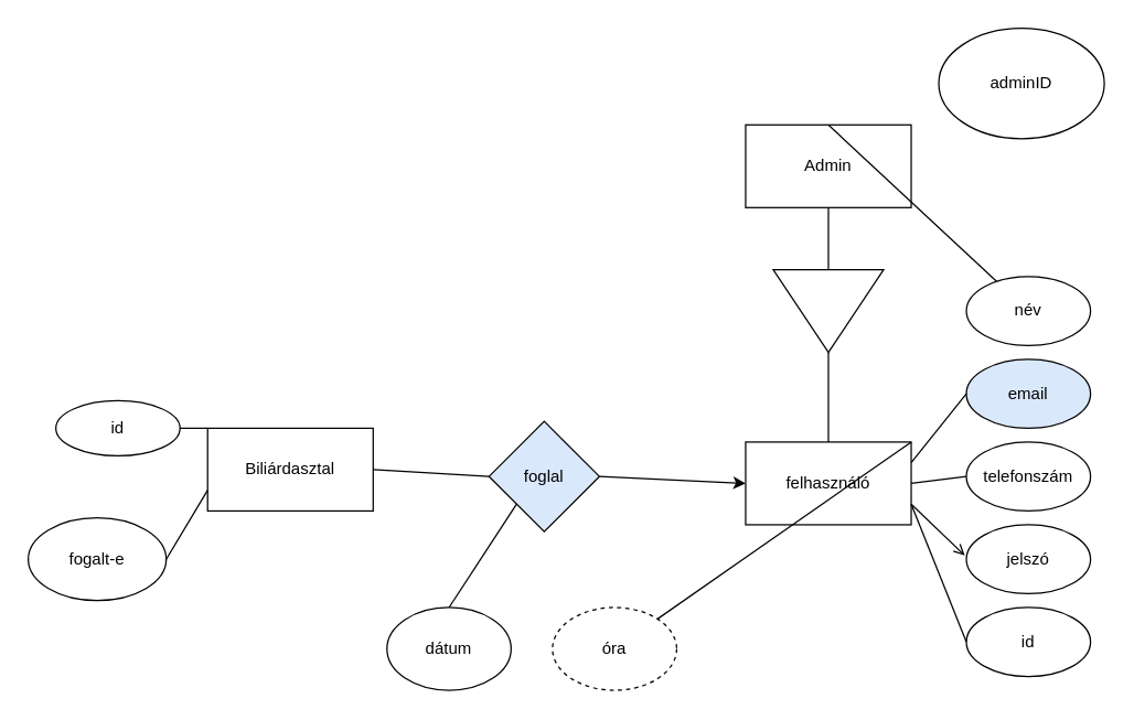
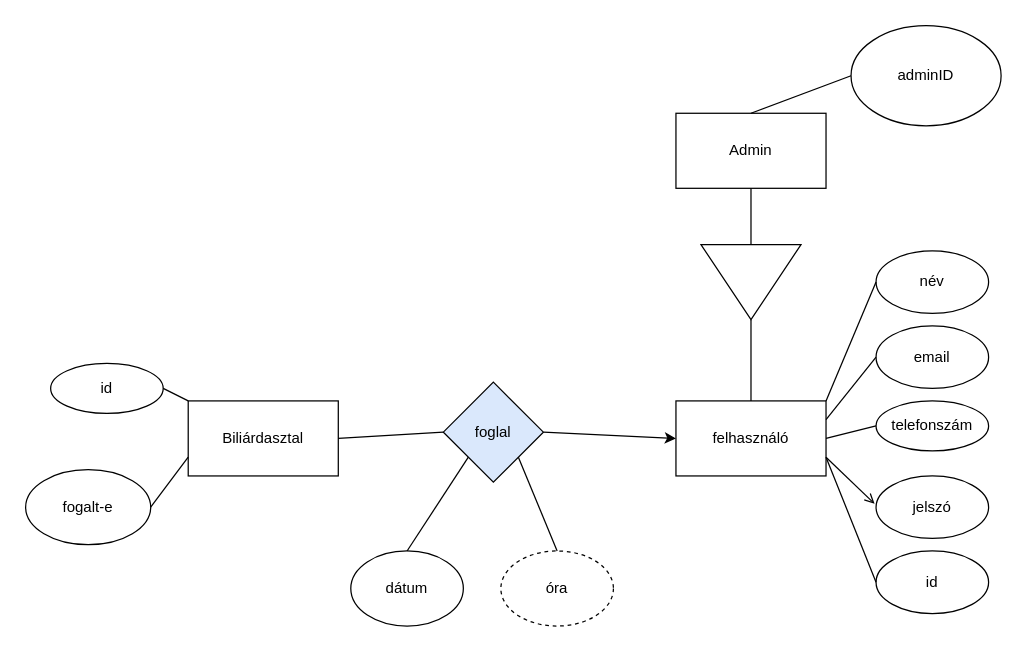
- <mxCell id="14" value="" style="endArrow=none;html=1;rounded=0;exitX=0.5;exitY=0;exitDx=0;exitDy=0;" edge="1" parent="1" source="11" target="3"><mxGeometry width="50" height="50" relative="1" as="geometry"><mxPoint x="320" y="270" as="sourcePoint" /><mxPoint x="370" y="220" as="targetPoint" /></mxGeometry></mxCell>
+ <mxCell id="14" value="" style="endArrow=none;html=1;rounded=0;entryX=0;entryY=0.5;entryDx=0;entryDy=0;exitX=0.5;exitY=0;exitDx=0;exitDy=0;" edge="1" parent="1" source="11" target="13"><mxGeometry width="50" height="50" relative="1" as="geometry"><mxPoint x="320" y="270" as="sourcePoint" /><mxPoint x="370" y="220" as="targetPoint" /></mxGeometry></mxCell>
- <mxCell id="4" value="email" style="ellipse;whiteSpace=wrap;html=1;fillColor=#dae8fc;" vertex="1" parent="1"><mxGeometry x="700" y="260" width="90" height="50" as="geometry" /></mxCell>
+ <mxCell id="4" value="email" style="ellipse;whiteSpace=wrap;html=1;" vertex="1" parent="1"><mxGeometry x="700" y="260" width="90" height="50" as="geometry" /></mxCell>
- <mxCell id="8" value="Biliárdasztal" style="rounded=0;whiteSpace=wrap;html=1;" vertex="1" parent="1"><mxGeometry x="150" y="310" width="120" height="60" as="geometry" /></mxCell>
+ <mxCell id="8" value="Biliárdasztal" style="rounded=0;whiteSpace=wrap;html=1;" vertex="1" parent="1"><mxGeometry x="150" y="320" width="120" height="60" as="geometry" /></mxCell>
- <mxCell id="5" value="telefonszám" style="ellipse;whiteSpace=wrap;html=1;" vertex="1" parent="1"><mxGeometry x="700" y="320" width="90" height="50" as="geometry" /></mxCell>
+ <mxCell id="5" value="telefonszám" style="ellipse;whiteSpace=wrap;html=1;" vertex="1" parent="1"><mxGeometry x="700" y="320" width="90" height="40" as="geometry" /></mxCell>
- <mxCell id="17" value="" style="endArrow=none;html=1;rounded=0;exitX=1;exitY=0;exitDx=0;exitDy=0;" edge="1" parent="1" source="2" target="24"><mxGeometry width="50" height="50" relative="1" as="geometry"><mxPoint x="620" y="300" as="sourcePoint" /><mxPoint x="670" y="250" as="targetPoint" /></mxGeometry></mxCell>
+ <mxCell id="17" value="" style="endArrow=none;html=1;rounded=0;entryX=0;entryY=0.5;entryDx=0;entryDy=0;exitX=1;exitY=0;exitDx=0;exitDy=0;" edge="1" parent="1" source="2" target="3"><mxGeometry width="50" height="50" relative="1" as="geometry"><mxPoint x="620" y="300" as="sourcePoint" /><mxPoint x="670" y="250" as="targetPoint" /></mxGeometry></mxCell>
+ <mxCell id="26" value="" style="endArrow=none;html=1;rounded=0;entryX=0.5;entryY=0;entryDx=0;entryDy=0;exitX=1;exitY=1;exitDx=0;exitDy=0;" edge="1" parent="1" source="22" target="24"><mxGeometry width="50" height="50" relative="1" as="geometry"><mxPoint x="390" y="430" as="sourcePoint" /><mxPoint x="440" y="380" as="targetPoint" /></mxGeometry></mxCell>
